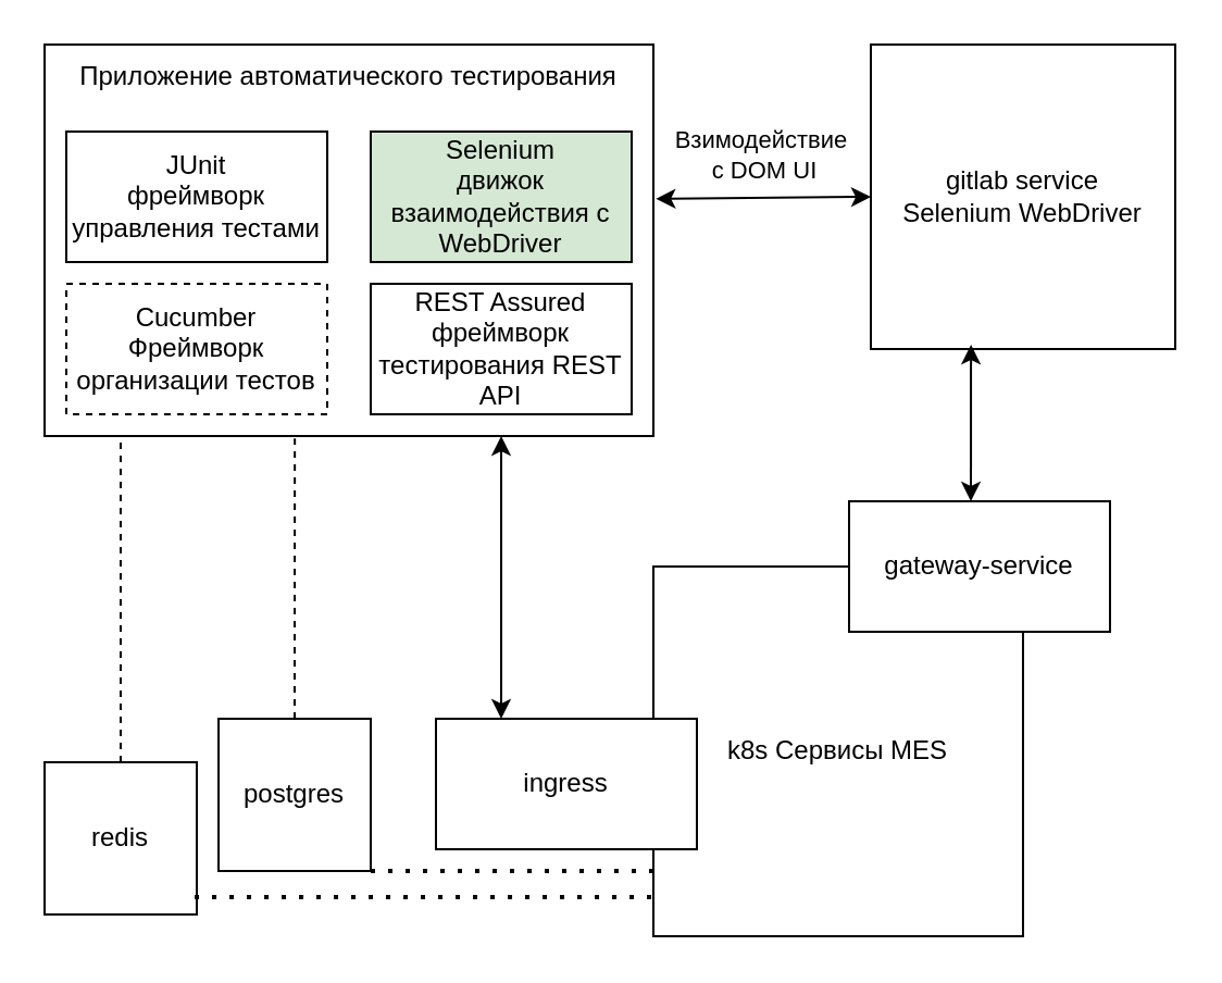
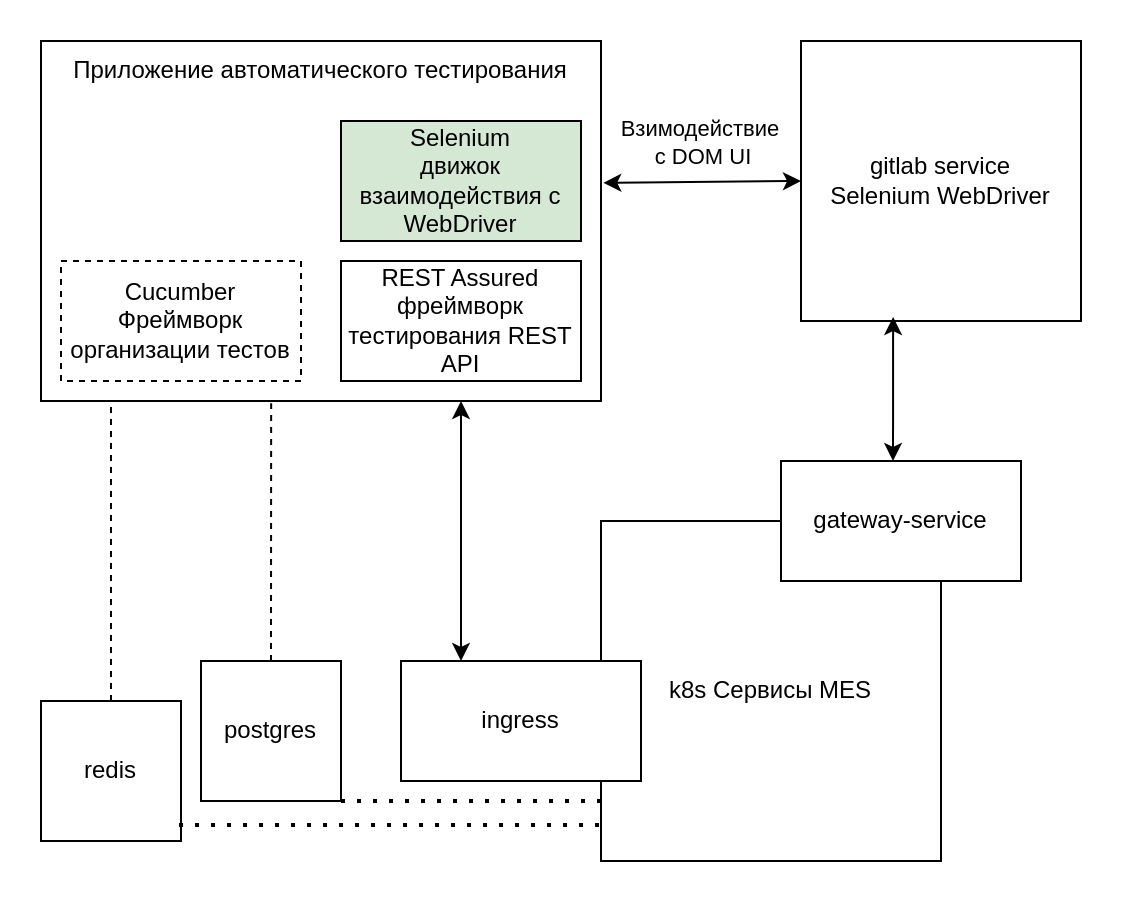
- <mxCell id="5" value="JUnit&lt;div&gt;фреймворк управления тестами&lt;/div&gt;" style="rounded=0;whiteSpace=wrap;html=1;" vertex="1" parent="1"><mxGeometry x="30" y="60" width="120" height="60" as="geometry" /></mxCell>
